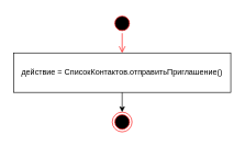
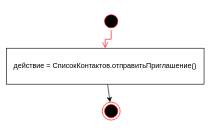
- <mxCell id="4" value="действие = СписокКонтактов.отправитьПриглашение()" style="rounded=0;whiteSpace=wrap;html=1;" vertex="1" parent="1"><mxGeometry x="20" y="80" width="330" height="60" as="geometry" /></mxCell>
+ <mxCell id="4" value="действие = СписокКонтактов.отправитьПриглашение()" style="rounded=0;whiteSpace=wrap;html=1;" vertex="1" parent="1"><mxGeometry x="10" y="80" width="330" height="60" as="geometry" /></mxCell>
